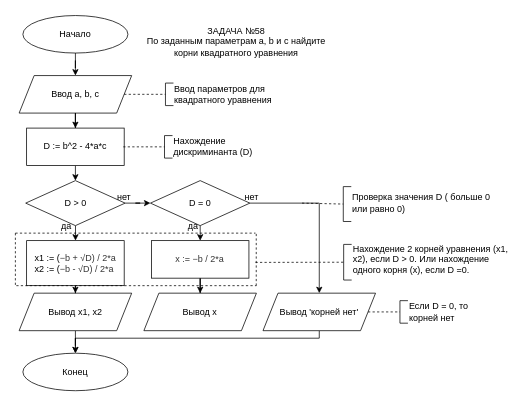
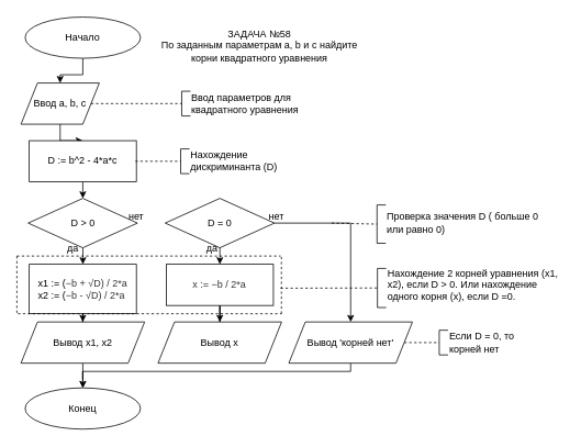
- <mxCell id="5" value="Ввод a, b, c" style="shape=parallelogram;perimeter=parallelogramPerimeter;whiteSpace=wrap;html=1;fixedSize=1;" parent="1" vertex="1"><mxGeometry x="25" y="100" width="150" height="50" as="geometry" /></mxCell>
+ <mxCell id="5" value="Ввод a, b, c" style="shape=parallelogram;perimeter=parallelogramPerimeter;whiteSpace=wrap;html=1;fixedSize=1;" parent="1" vertex="1"><mxGeometry x="25" y="100" width="95" height="50" as="geometry" /></mxCell>
- <mxCell id="8" style="edgeStyle=orthogonalEdgeStyle;rounded=0;orthogonalLoop=1;jettySize=auto;html=1;" parent="1" source="10" target="13" edge="1"><mxGeometry relative="1" as="geometry" /></mxCell>
